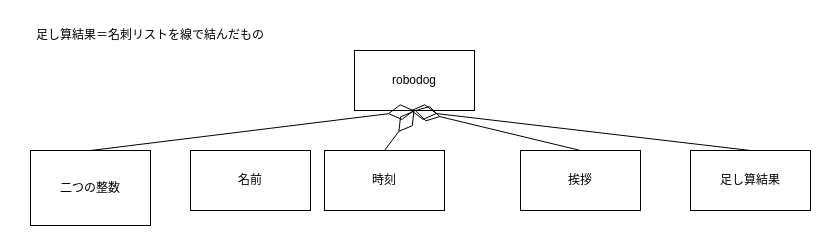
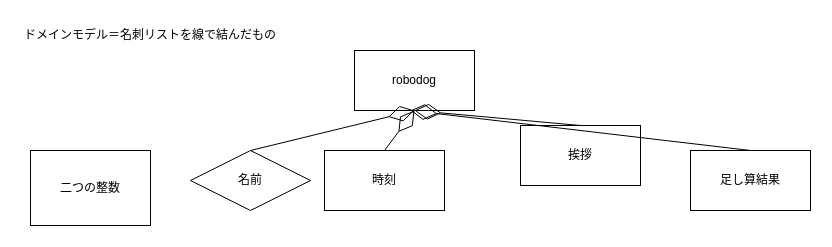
- <mxCell id="8" value="足し算結果＝名刺リストを線で結んだもの" style="text;html=1;align=center;verticalAlign=middle;whiteSpace=wrap;rounded=0;" vertex="1" parent="1"><mxGeometry x="20" y="20" width="260" height="30" as="geometry" /></mxCell>
+ <mxCell id="8" value="ドメインモデル＝名刺リストを線で結んだもの" style="text;html=1;align=center;verticalAlign=middle;whiteSpace=wrap;rounded=0;" vertex="1" parent="1"><mxGeometry x="20" y="20" width="260" height="30" as="geometry" /></mxCell>
- <mxCell id="9" value="" style="endArrow=diamondThin;endFill=0;endSize=24;html=1;rounded=0;entryX=0.5;entryY=1;entryDx=0;entryDy=0;exitX=0.5;exitY=0;exitDx=0;exitDy=0;" edge="1" parent="1" source="6" target="7"><mxGeometry width="160" relative="1" as="geometry"><mxPoint x="100" y="120" as="sourcePoint" /><mxPoint x="260" y="120" as="targetPoint" /></mxGeometry></mxCell>
+ <mxCell id="10" value="" style="endArrow=diamondThin;endFill=0;endSize=24;html=1;rounded=0;entryX=0.5;entryY=1;entryDx=0;entryDy=0;exitX=0.5;exitY=0;exitDx=0;exitDy=0;" edge="1" parent="1" source="2" target="7"><mxGeometry width="160" relative="1" as="geometry"><mxPoint x="320" y="280" as="sourcePoint" /><mxPoint x="644" y="240" as="targetPoint" /></mxGeometry></mxCell>
- <mxCell id="2" value="名前" style="rounded=0;whiteSpace=wrap;html=1;" vertex="1" parent="1"><mxGeometry x="190" y="150" width="120" height="60" as="geometry" /></mxCell>
+ <mxCell id="2" value="名前" style="rhombus;whiteSpace=wrap;html=1;" vertex="1" parent="1"><mxGeometry x="190" y="150" width="120" height="60" as="geometry" /></mxCell>
- <mxCell id="4" value="挨拶" style="rounded=0;whiteSpace=wrap;html=1;" vertex="1" parent="1"><mxGeometry x="520" y="150" width="120" height="60" as="geometry" /></mxCell>
+ <mxCell id="4" value="挨拶" style="rounded=0;whiteSpace=wrap;html=1;" vertex="1" parent="1"><mxGeometry x="520" y="125" width="120" height="60" as="geometry" /></mxCell>
